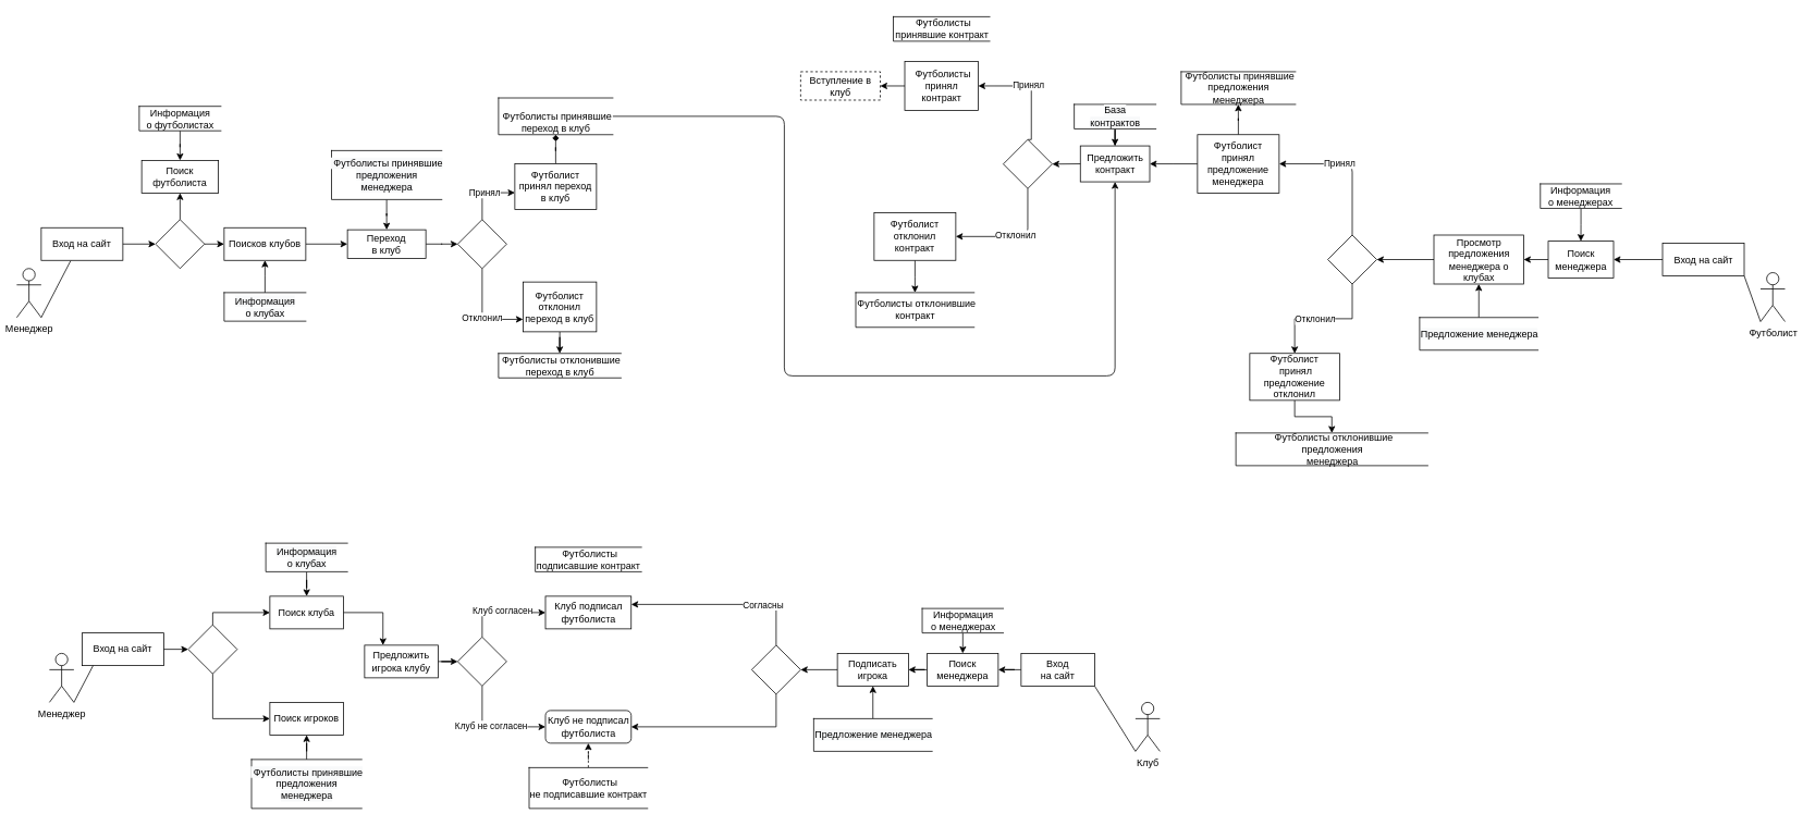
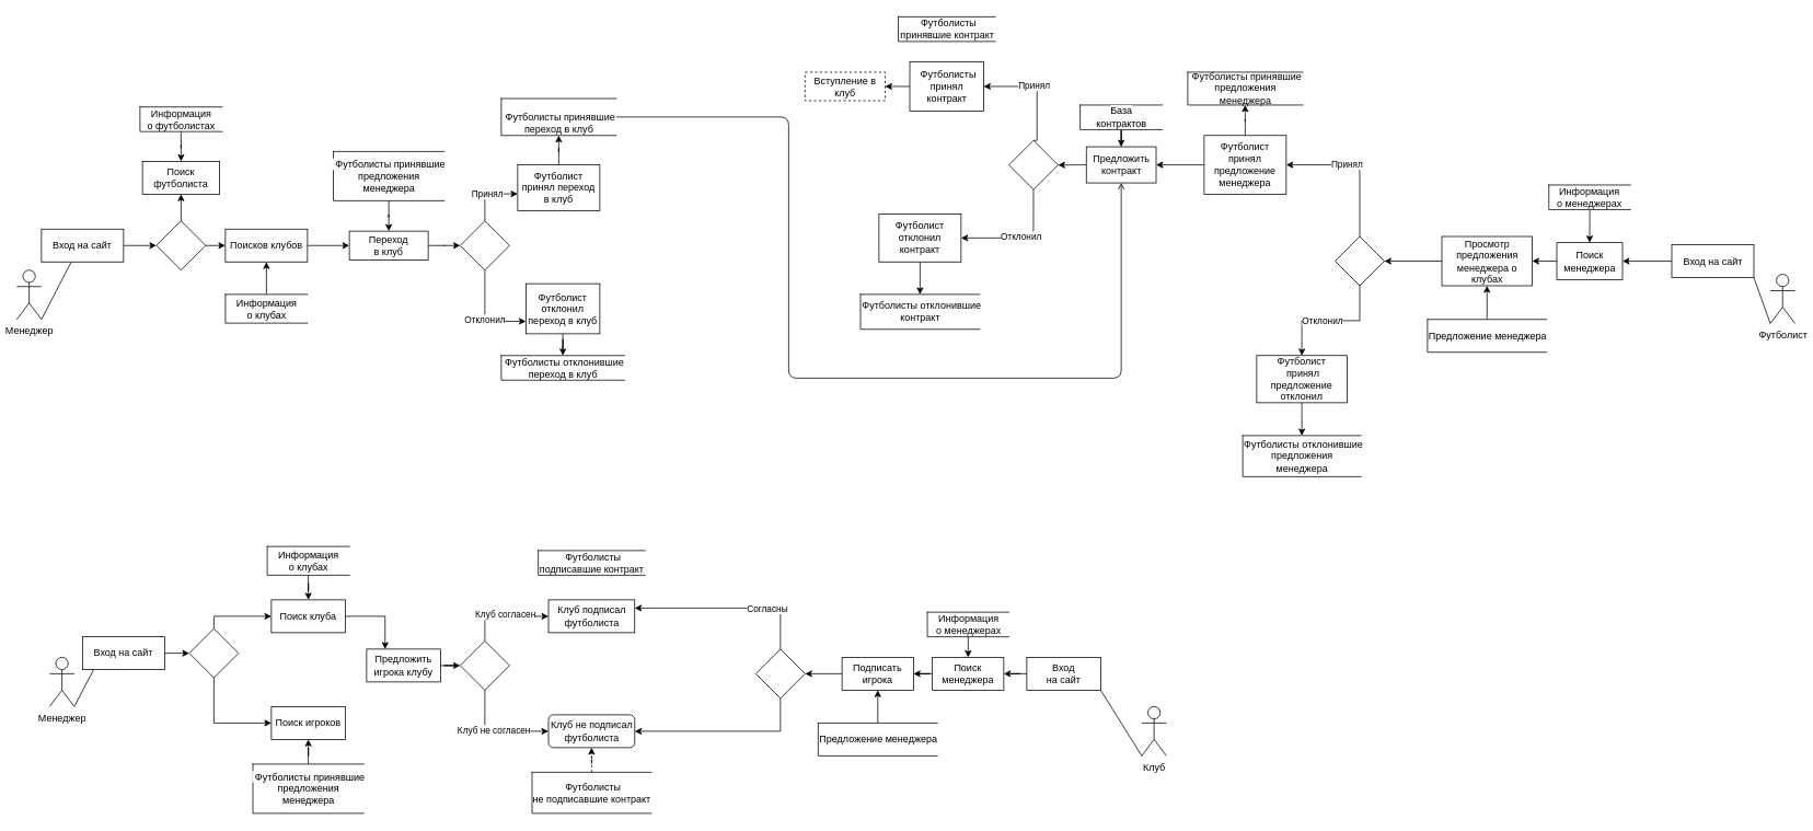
- <mxCell id="46" value="" style="edgeStyle=orthogonalEdgeStyle;rounded=0;orthogonalLoop=1;jettySize=auto;html=1;endArrow=diamond;" edge="1" parent="1" source="47" target="111"><mxGeometry relative="1" as="geometry" /></mxCell>
+ <mxCell id="46" value="" style="edgeStyle=orthogonalEdgeStyle;rounded=0;orthogonalLoop=1;jettySize=auto;html=1;" edge="1" parent="1" source="47" target="111"><mxGeometry relative="1" as="geometry" /></mxCell>
- <mxCell id="112" value="" style="endArrow=classic;html=1;exitX=1;exitY=0.5;exitDx=0;exitDy=0;edgeStyle=orthogonalEdgeStyle;entryX=0.5;entryY=1;entryDx=0;entryDy=0;" edge="1" parent="1" source="111" target="67"><mxGeometry width="50" height="50" relative="1" as="geometry"><mxPoint x="830" y="280" as="sourcePoint" /><mxPoint x="880" y="500" as="targetPoint" /><Array as="points"><mxPoint x="960" y="142" /><mxPoint x="960" y="460" /><mxPoint x="1365" y="460" /></Array></mxGeometry></mxCell>
+ <mxCell id="112" value="" style="endArrow=open;html=1;exitX=1;exitY=0.5;exitDx=0;exitDy=0;edgeStyle=orthogonalEdgeStyle;entryX=0.5;entryY=1;entryDx=0;entryDy=0;" edge="1" parent="1" source="111" target="67"><mxGeometry width="50" height="50" relative="1" as="geometry"><mxPoint x="830" y="280" as="sourcePoint" /><mxPoint x="880" y="500" as="targetPoint" /><Array as="points"><mxPoint x="960" y="142" /><mxPoint x="960" y="460" /><mxPoint x="1365" y="460" /></Array></mxGeometry></mxCell>
- <mxCell id="101" value="&lt;span&gt;&amp;nbsp;Футболисты отклонившие&lt;/span&gt;&lt;br&gt;&lt;span&gt;предложения&lt;/span&gt;&lt;br&gt;&lt;span&gt;менеджера&lt;/span&gt;" style="html=1;dashed=0;whitespace=wrap;shape=partialRectangle;right=0;" vertex="1" parent="1"><mxGeometry x="1513" y="530" width="235" height="40" as="geometry" /></mxCell>
+ <mxCell id="101" value="&lt;span&gt;&amp;nbsp;Футболисты отклонившие&lt;/span&gt;&lt;br&gt;&lt;span&gt;предложения&lt;/span&gt;&lt;br&gt;&lt;span&gt;менеджера&lt;/span&gt;" style="html=1;dashed=0;whitespace=wrap;shape=partialRectangle;right=0;" vertex="1" parent="1"><mxGeometry x="1513" y="530" width="144" height="50" as="geometry" /></mxCell>
